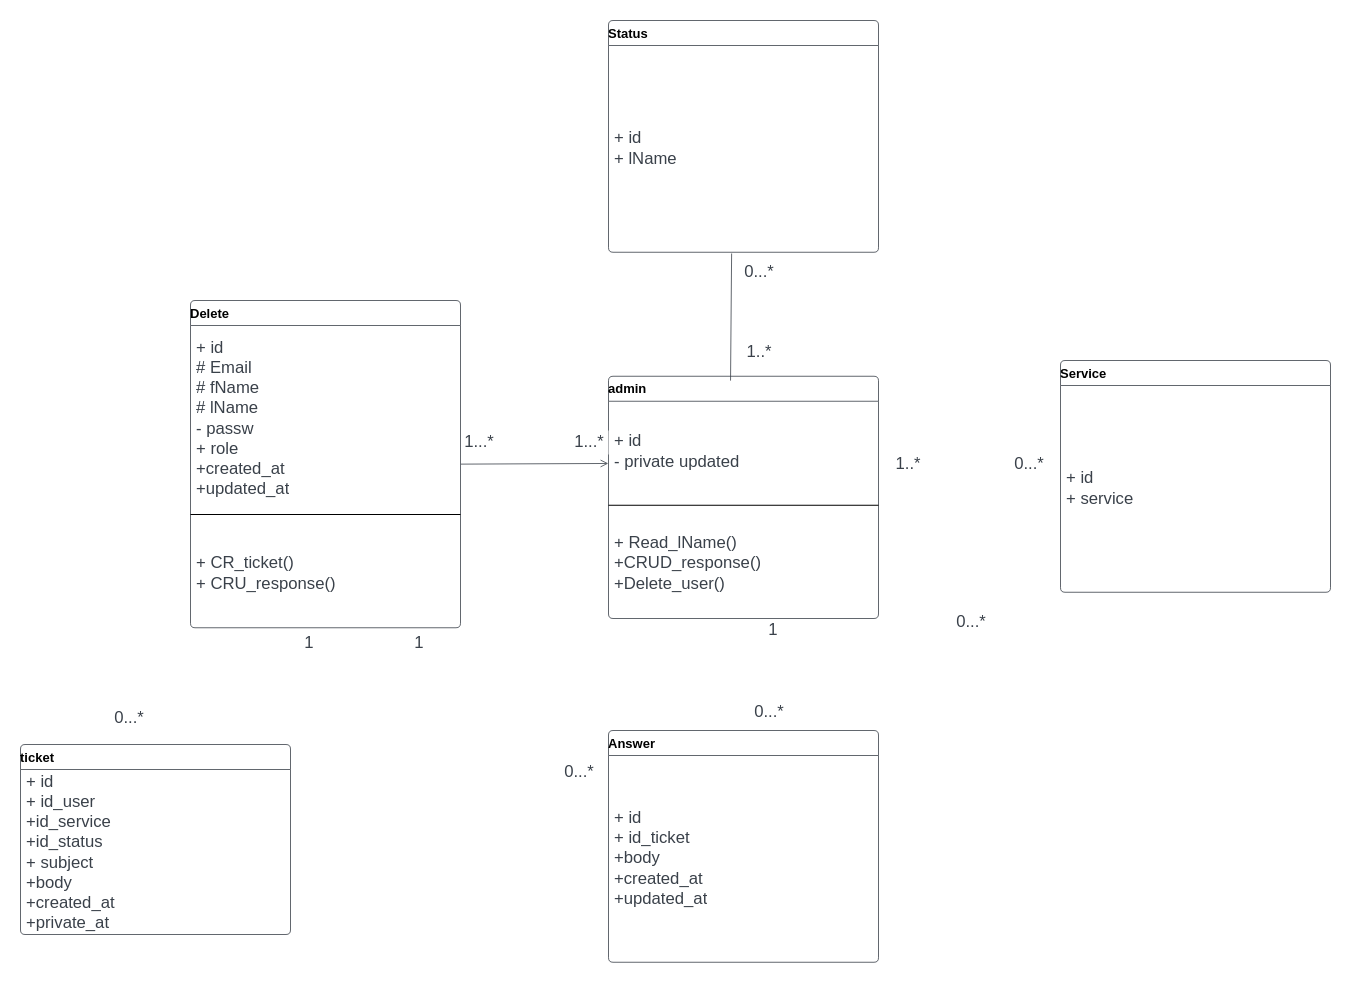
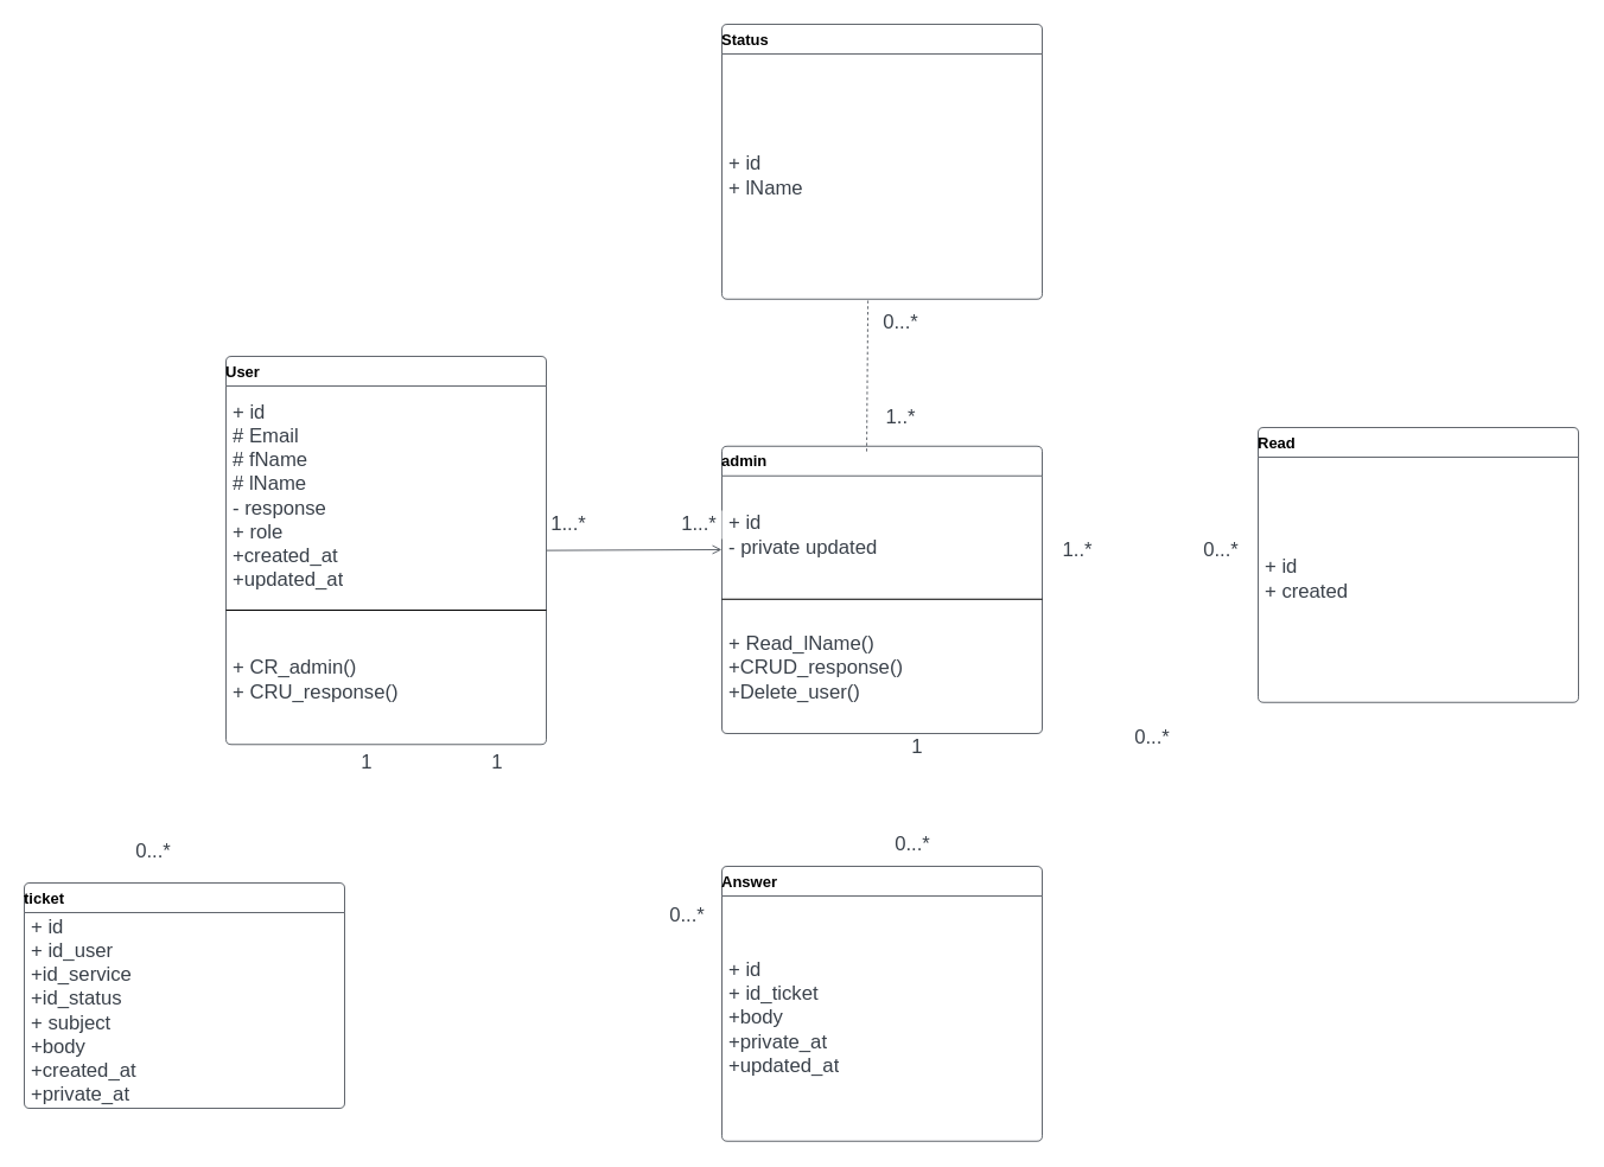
- <mxCell id="20" value="Delete" style="html=1;overflow=block;blockSpacing=1;swimlane;childLayout=stackLayout;horizontal=1;horizontalStack=0;resizeParent=1;resizeParentMax=0;resizeLast=0;collapsible=0;marginBottom=0;swimlaneFillColor=#ffffff;startSize=25;whiteSpace=wrap;fontSize=13;fontStyle=1;align=left;spacing=0;strokeColor=#3a414a;strokeOpacity=100;rounded=1;absoluteArcSize=1;arcSize=9;strokeWidth=0.8;" vertex="1" parent="1"><mxGeometry x="190" y="300" width="270" height="327.25" as="geometry" /></mxCell>
+ <mxCell id="20" value="User" style="html=1;overflow=block;blockSpacing=1;swimlane;childLayout=stackLayout;horizontal=1;horizontalStack=0;resizeParent=1;resizeParentMax=0;resizeLast=0;collapsible=0;marginBottom=0;swimlaneFillColor=#ffffff;startSize=25;whiteSpace=wrap;fontSize=13;fontStyle=1;align=left;spacing=0;strokeColor=#3a414a;strokeOpacity=100;rounded=1;absoluteArcSize=1;arcSize=9;strokeWidth=0.8;" vertex="1" parent="1"><mxGeometry x="190" y="300" width="270" height="327.25" as="geometry" /></mxCell>
- <mxCell id="29" value="" style="html=1;jettySize=18;whiteSpace=wrap;fontSize=13;strokeColor=#3a414a;strokeOpacity=100;strokeWidth=0.8;rounded=0;startArrow=none;endArrow=none;entryX=0.456;entryY=1.006;entryPerimeter=0;entryDx=0;entryDy=0;exitX=0.452;exitY=0.018;exitDx=0;exitDy=0;exitPerimeter=0;" edge="1" parent="1" source="16" target="28"><mxGeometry width="100" height="100" relative="1" as="geometry"><Array as="points" /><mxPoint x="731" y="370" as="sourcePoint" /><mxPoint x="730" y="281.752" as="targetPoint" /></mxGeometry></mxCell>
+ <mxCell id="29" value="" style="html=1;jettySize=18;whiteSpace=wrap;fontSize=13;strokeColor=#3a414a;strokeOpacity=100;strokeWidth=0.8;rounded=0;startArrow=none;endArrow=none;entryX=0.456;entryY=1.006;entryPerimeter=0;entryDx=0;entryDy=0;exitX=0.452;exitY=0.018;exitDx=0;exitDy=0;exitPerimeter=0;dashed=1;" edge="1" parent="1" source="16" target="28"><mxGeometry width="100" height="100" relative="1" as="geometry"><Array as="points" /><mxPoint x="731" y="370" as="sourcePoint" /><mxPoint x="730" y="281.752" as="targetPoint" /></mxGeometry></mxCell>
- <mxCell id="4" value="Service" style="html=1;overflow=block;blockSpacing=1;swimlane;childLayout=stackLayout;horizontal=1;horizontalStack=0;resizeParent=1;resizeParentMax=0;resizeLast=0;collapsible=0;marginBottom=0;swimlaneFillColor=#ffffff;startSize=25;whiteSpace=wrap;fontSize=13;fontStyle=1;align=left;spacing=0;strokeColor=#3a414a;strokeOpacity=100;rounded=1;absoluteArcSize=1;arcSize=9;strokeWidth=0.8;" vertex="1" parent="1"><mxGeometry x="1060" y="360" width="270" height="231.75" as="geometry" /></mxCell>
+ <mxCell id="4" value="Read" style="html=1;overflow=block;blockSpacing=1;swimlane;childLayout=stackLayout;horizontal=1;horizontalStack=0;resizeParent=1;resizeParentMax=0;resizeLast=0;collapsible=0;marginBottom=0;swimlaneFillColor=#ffffff;startSize=25;whiteSpace=wrap;fontSize=13;fontStyle=1;align=left;spacing=0;strokeColor=#3a414a;strokeOpacity=100;rounded=1;absoluteArcSize=1;arcSize=9;strokeWidth=0.8;" vertex="1" parent="1"><mxGeometry x="1060" y="360" width="270" height="231.75" as="geometry" /></mxCell>
- <mxCell id="21" value="+ id&lt;br&gt;# Email&lt;br&gt;# fName&lt;br&gt;# lName&lt;br&gt;- passw&lt;br&gt;+ role&lt;br&gt;+created_at&lt;br&gt;+updated_at" style="part=1;html=1;resizeHeight=0;strokeColor=none;fillColor=none;align=left;verticalAlign=middle;spacingLeft=4;spacingRight=4;overflow=hidden;rotatable=0;points=[[0,0.5],[1,0.5]];portConstraint=eastwest;swimlaneFillColor=#ffffff;strokeOpacity=100;whiteSpace=wrap;fontSize=16.7;fontColor=#3a414a;" vertex="1" parent="20"><mxGeometry y="25" width="270" height="185" as="geometry" /></mxCell>
+ <mxCell id="21" value="+ id&lt;br&gt;# Email&lt;br&gt;# fName&lt;br&gt;# lName&lt;br&gt;- response&lt;br&gt;+ role&lt;br&gt;+created_at&lt;br&gt;+updated_at" style="part=1;html=1;resizeHeight=0;strokeColor=none;fillColor=none;align=left;verticalAlign=middle;spacingLeft=4;spacingRight=4;overflow=hidden;rotatable=0;points=[[0,0.5],[1,0.5]];portConstraint=eastwest;swimlaneFillColor=#ffffff;strokeOpacity=100;whiteSpace=wrap;fontSize=16.7;fontColor=#3a414a;" vertex="1" parent="20"><mxGeometry y="25" width="270" height="185" as="geometry" /></mxCell>
- <mxCell id="5" value="+ id&lt;br&gt;+ service" style="part=1;html=1;resizeHeight=0;strokeColor=none;fillColor=none;align=left;verticalAlign=middle;spacingLeft=4;spacingRight=4;overflow=hidden;rotatable=0;points=[[0,0.5],[1,0.5]];portConstraint=eastwest;swimlaneFillColor=#ffffff;strokeOpacity=100;whiteSpace=wrap;fontSize=16.7;fontColor=#3a414a;" vertex="1" parent="4"><mxGeometry y="25" width="270" height="206.75" as="geometry" /></mxCell>
+ <mxCell id="5" value="+ id&lt;br&gt;+ created" style="part=1;html=1;resizeHeight=0;strokeColor=none;fillColor=none;align=left;verticalAlign=middle;spacingLeft=4;spacingRight=4;overflow=hidden;rotatable=0;points=[[0,0.5],[1,0.5]];portConstraint=eastwest;swimlaneFillColor=#ffffff;strokeOpacity=100;whiteSpace=wrap;fontSize=16.7;fontColor=#3a414a;" vertex="1" parent="4"><mxGeometry y="25" width="270" height="206.75" as="geometry" /></mxCell>
- <mxCell id="23" value="+ CR_ticket()&lt;br&gt;+ CRU_response()" style="part=1;html=1;resizeHeight=0;strokeColor=none;fillColor=none;align=left;verticalAlign=middle;spacingLeft=4;spacingRight=4;overflow=hidden;rotatable=0;points=[[0,0.5],[1,0.5]];portConstraint=eastwest;swimlaneFillColor=#ffffff;strokeOpacity=100;whiteSpace=wrap;fontSize=16.7;fontColor=#3a414a;" vertex="1" parent="20"><mxGeometry y="218" width="270" height="109.25" as="geometry" /></mxCell>
+ <mxCell id="23" value="+ CR_admin()&lt;br&gt;+ CRU_response()" style="part=1;html=1;resizeHeight=0;strokeColor=none;fillColor=none;align=left;verticalAlign=middle;spacingLeft=4;spacingRight=4;overflow=hidden;rotatable=0;points=[[0,0.5],[1,0.5]];portConstraint=eastwest;swimlaneFillColor=#ffffff;strokeOpacity=100;whiteSpace=wrap;fontSize=16.7;fontColor=#3a414a;" vertex="1" parent="20"><mxGeometry y="218" width="270" height="109.25" as="geometry" /></mxCell>
- <mxCell id="7" value="+ id&lt;br&gt;+ id_ticket&lt;br&gt;+body&lt;br&gt;+created_at&lt;br&gt;+updated_at" style="part=1;html=1;resizeHeight=0;strokeColor=none;fillColor=none;align=left;verticalAlign=middle;spacingLeft=4;spacingRight=4;overflow=hidden;rotatable=0;points=[[0,0.5],[1,0.5]];portConstraint=eastwest;swimlaneFillColor=#ffffff;strokeOpacity=100;whiteSpace=wrap;fontSize=16.7;fontColor=#3a414a;" vertex="1" parent="6"><mxGeometry y="25" width="270" height="206.75" as="geometry" /></mxCell>
+ <mxCell id="7" value="+ id&lt;br&gt;+ id_ticket&lt;br&gt;+body&lt;br&gt;+private_at&lt;br&gt;+updated_at" style="part=1;html=1;resizeHeight=0;strokeColor=none;fillColor=none;align=left;verticalAlign=middle;spacingLeft=4;spacingRight=4;overflow=hidden;rotatable=0;points=[[0,0.5],[1,0.5]];portConstraint=eastwest;swimlaneFillColor=#ffffff;strokeOpacity=100;whiteSpace=wrap;fontSize=16.7;fontColor=#3a414a;" vertex="1" parent="6"><mxGeometry y="25" width="270" height="206.75" as="geometry" /></mxCell>
